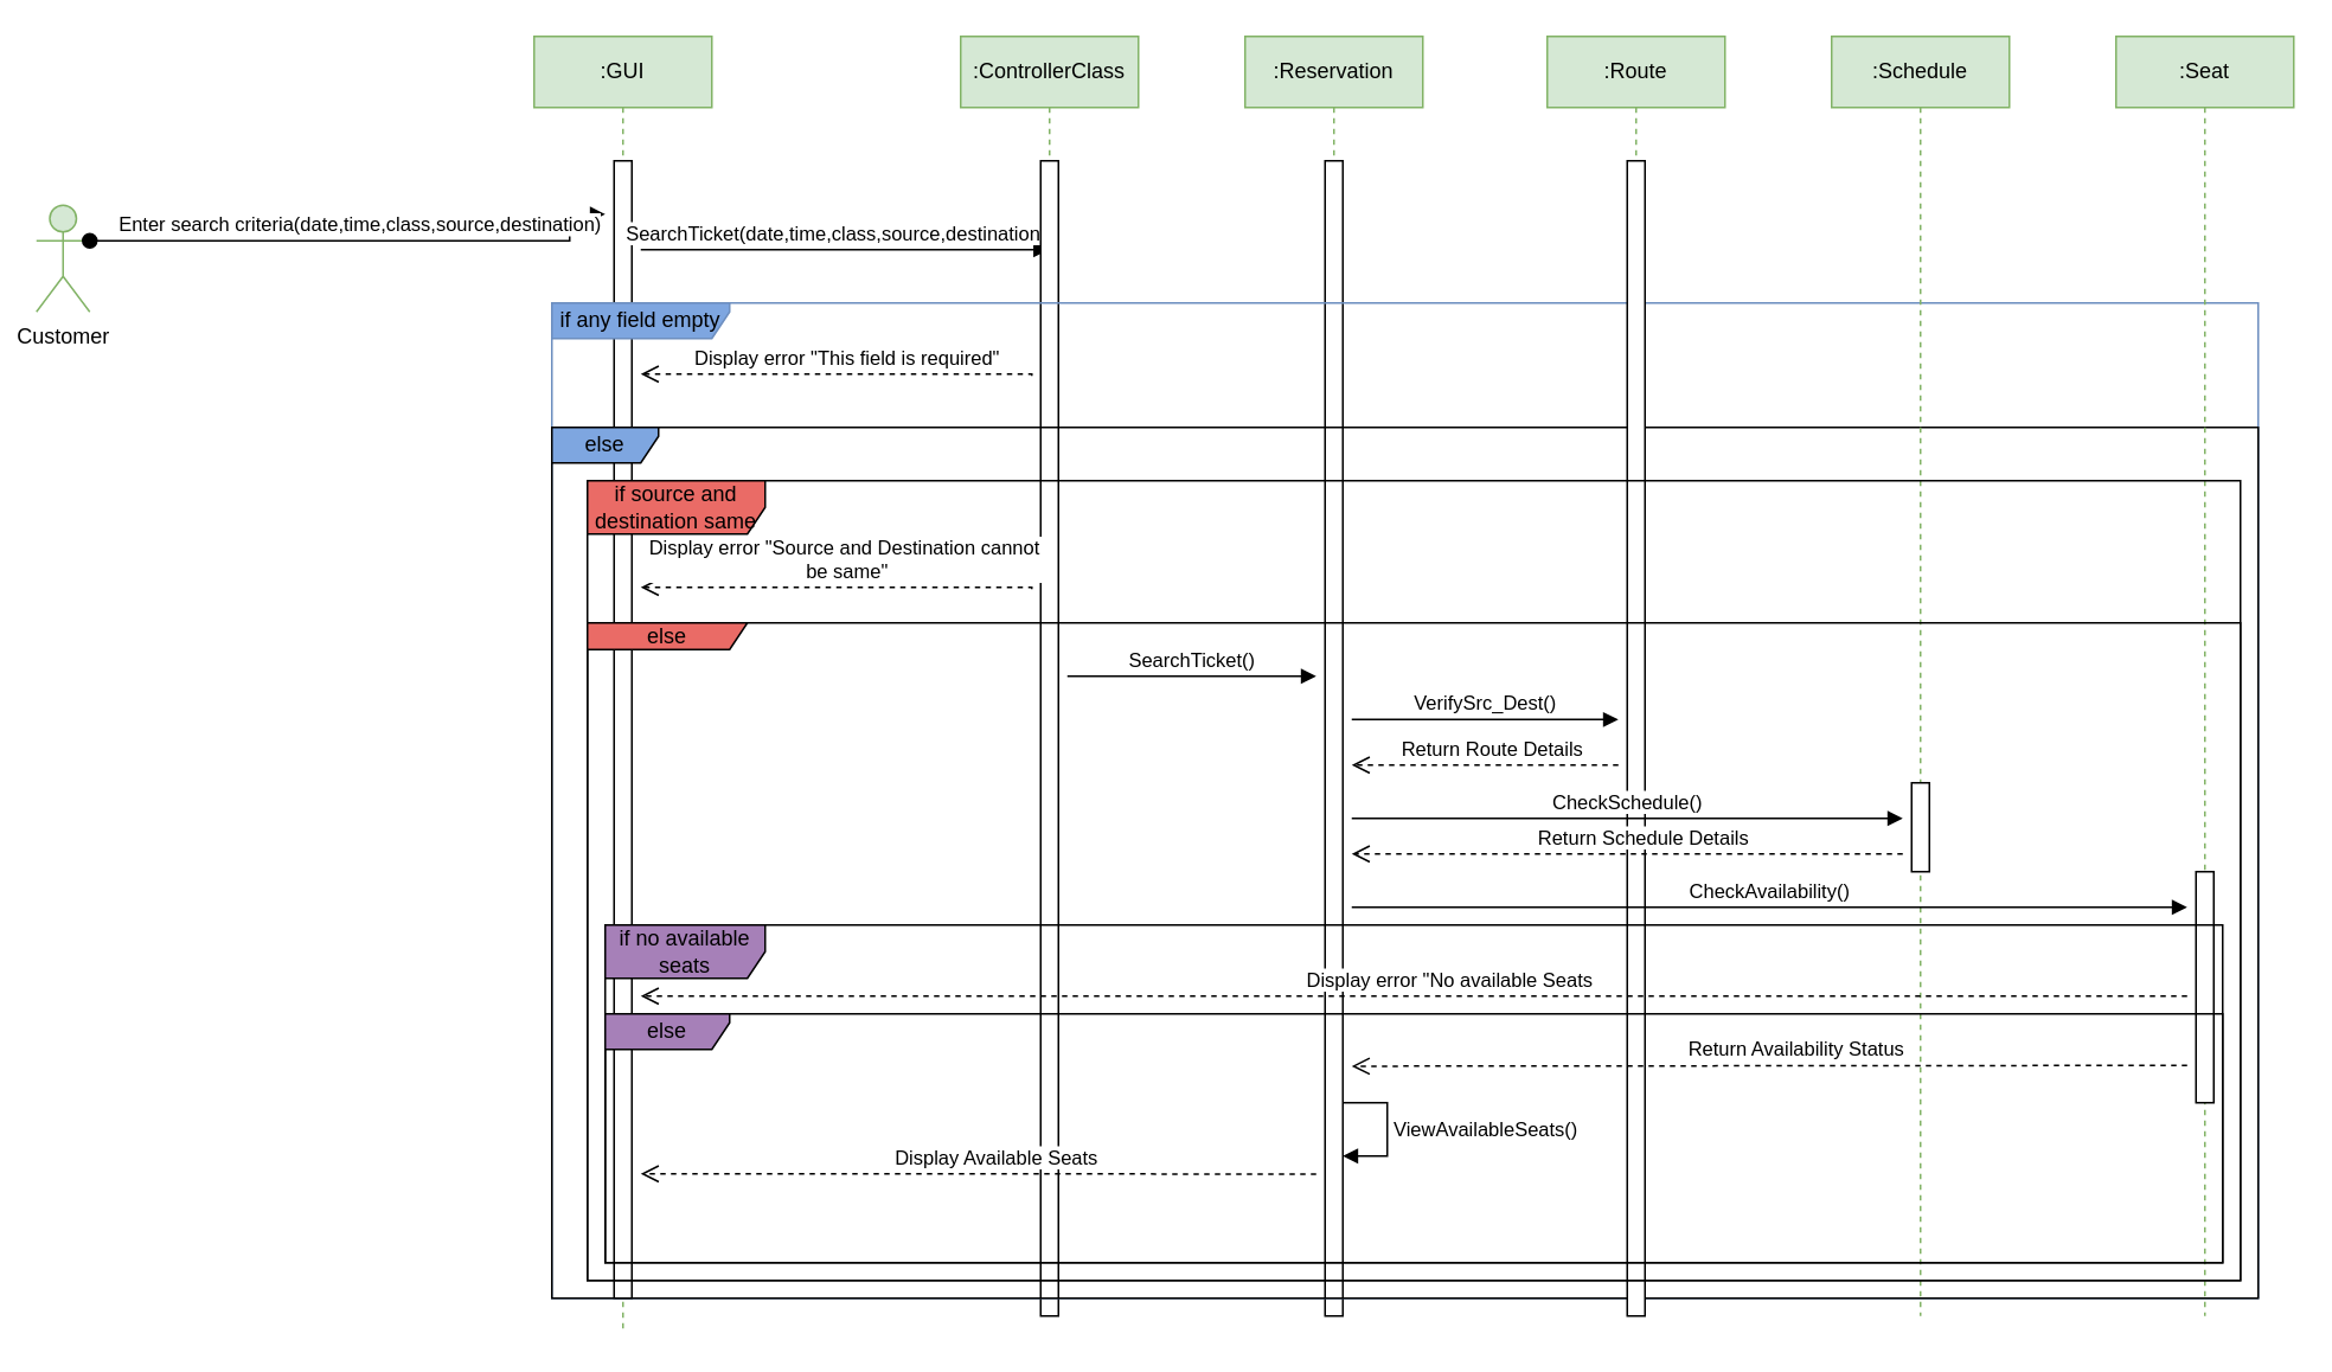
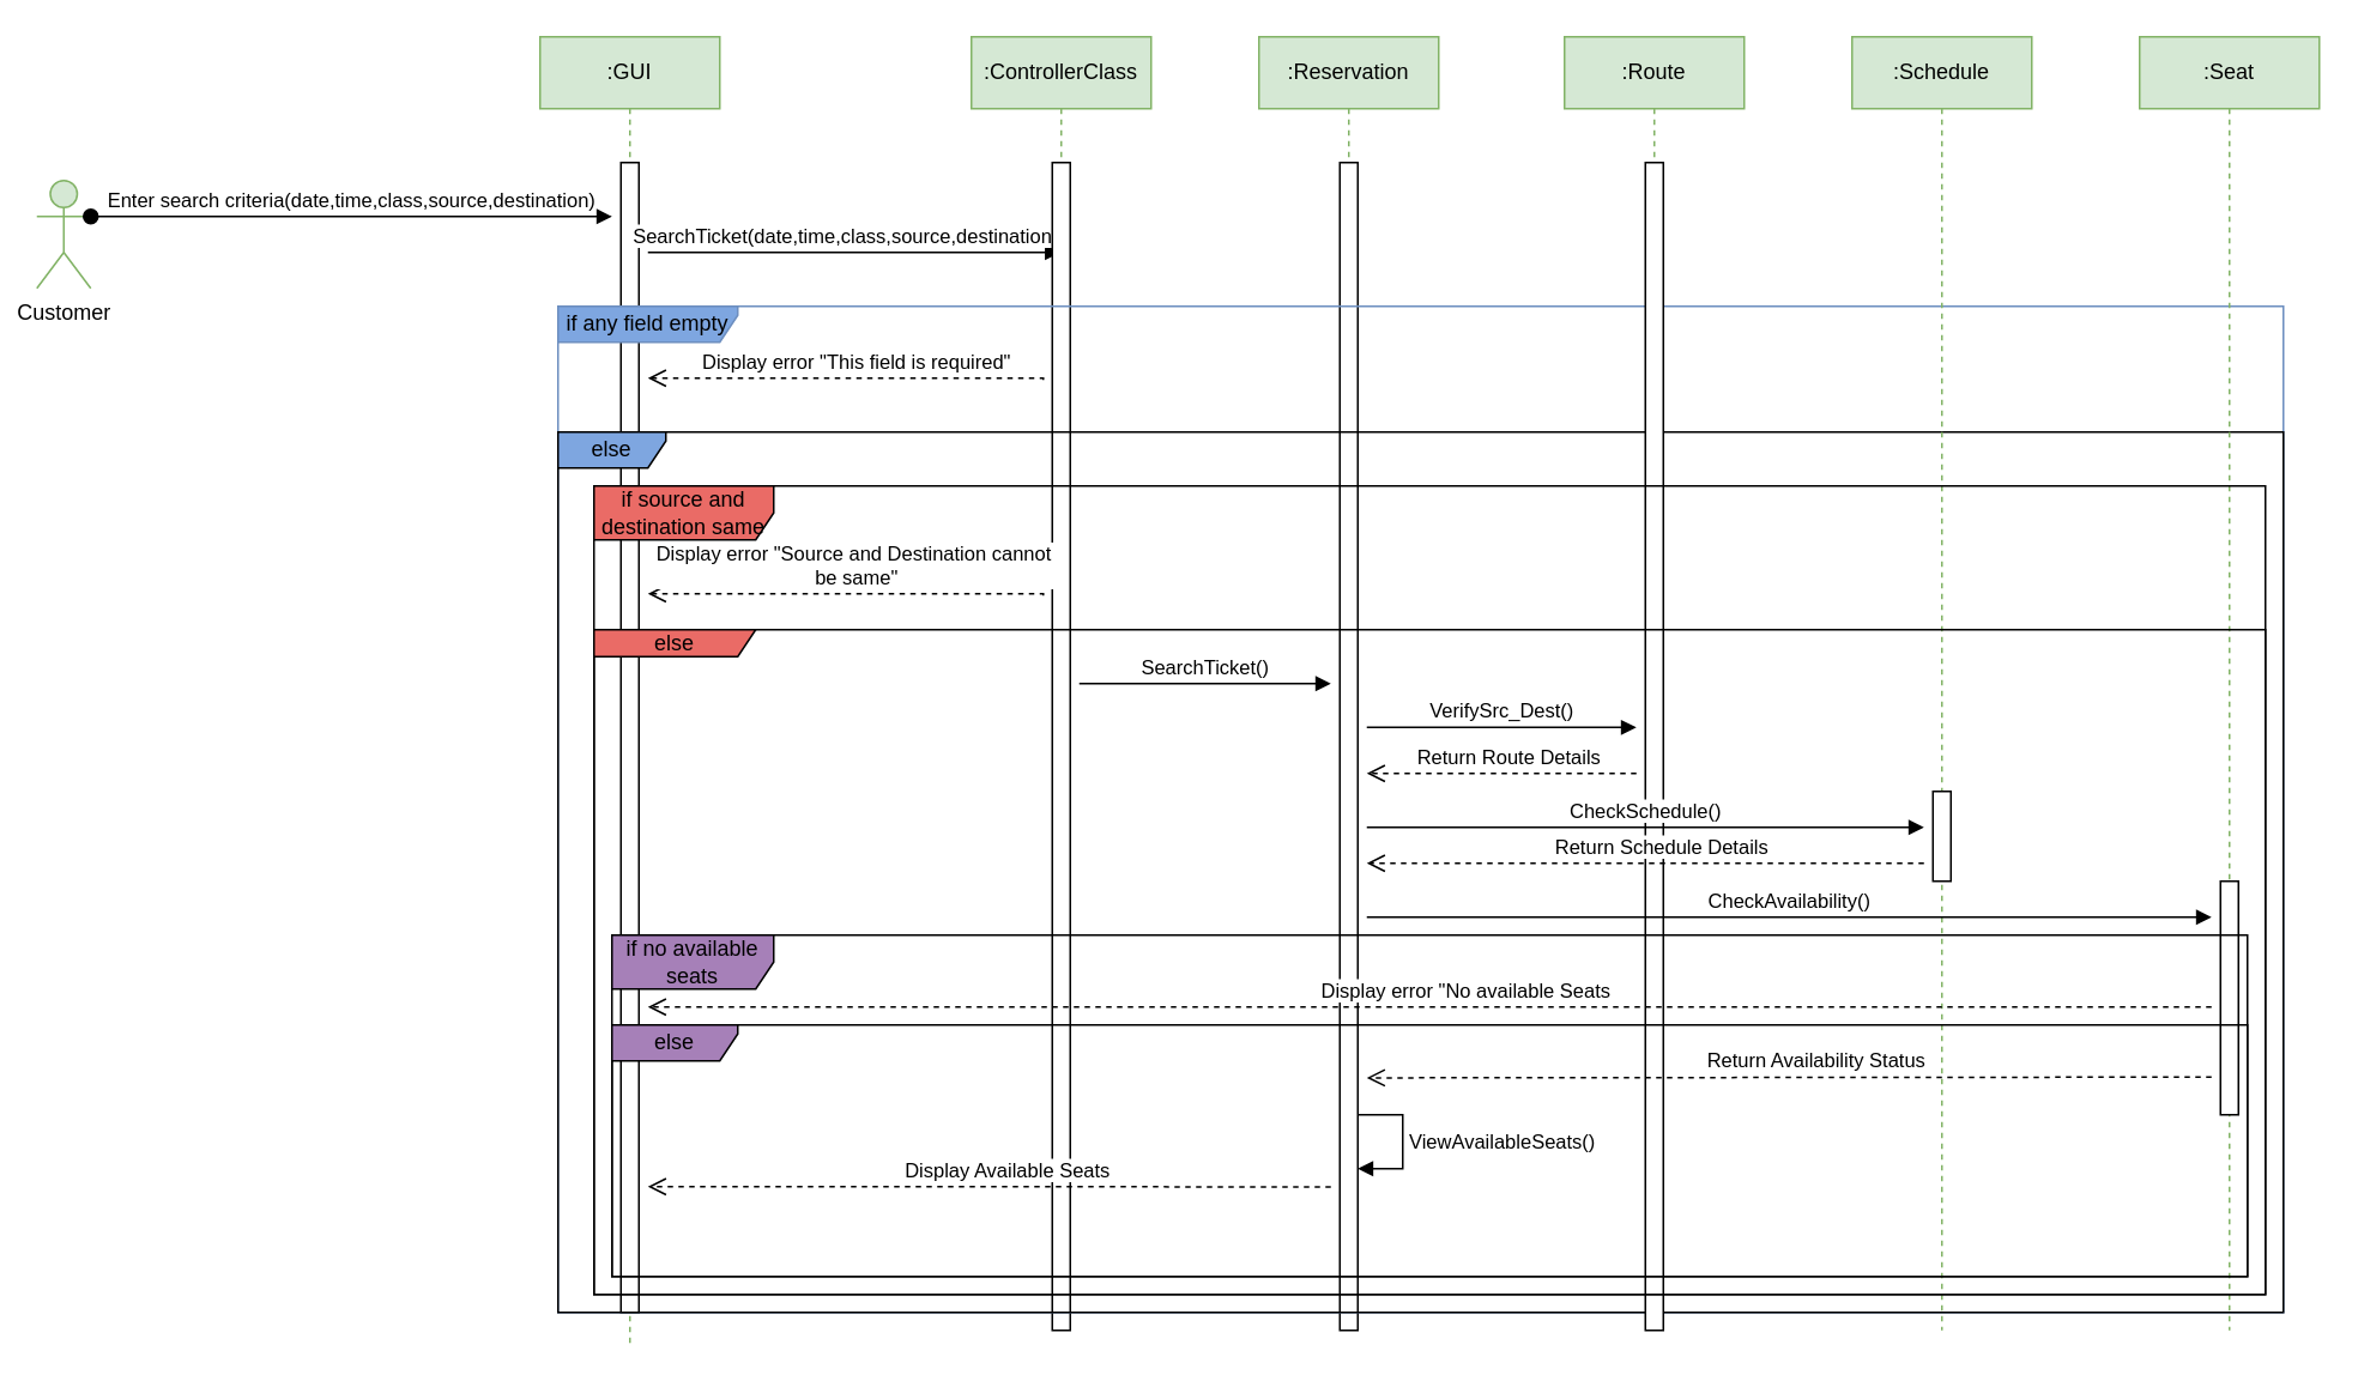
- <mxCell id="5" value="Customer" style="shape=umlActor;verticalLabelPosition=bottom;verticalAlign=top;html=1;outlineConnect=0;fillColor=#d5e8d4;strokeColor=#82b366;" vertex="1" parent="1"><mxGeometry x="20" y="115" width="30" height="60" as="geometry" /></mxCell>
+ <mxCell id="5" value="Customer" style="shape=umlActor;verticalLabelPosition=bottom;verticalAlign=top;html=1;outlineConnect=0;fillColor=#d5e8d4;strokeColor=#82b366;" vertex="1" parent="1"><mxGeometry x="20" y="100" width="30" height="60" as="geometry" /></mxCell>
